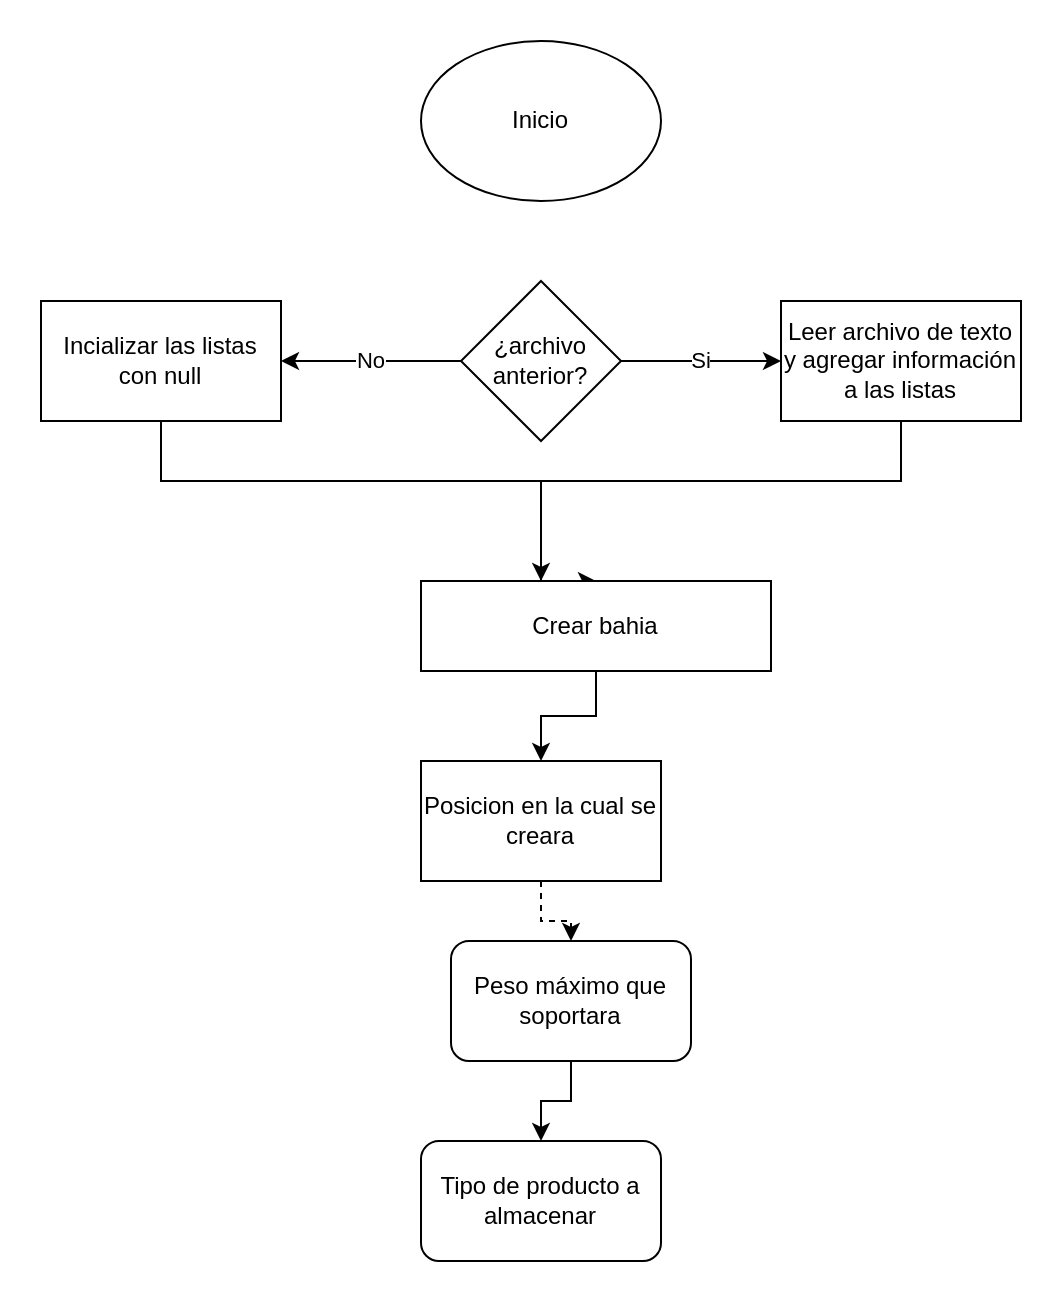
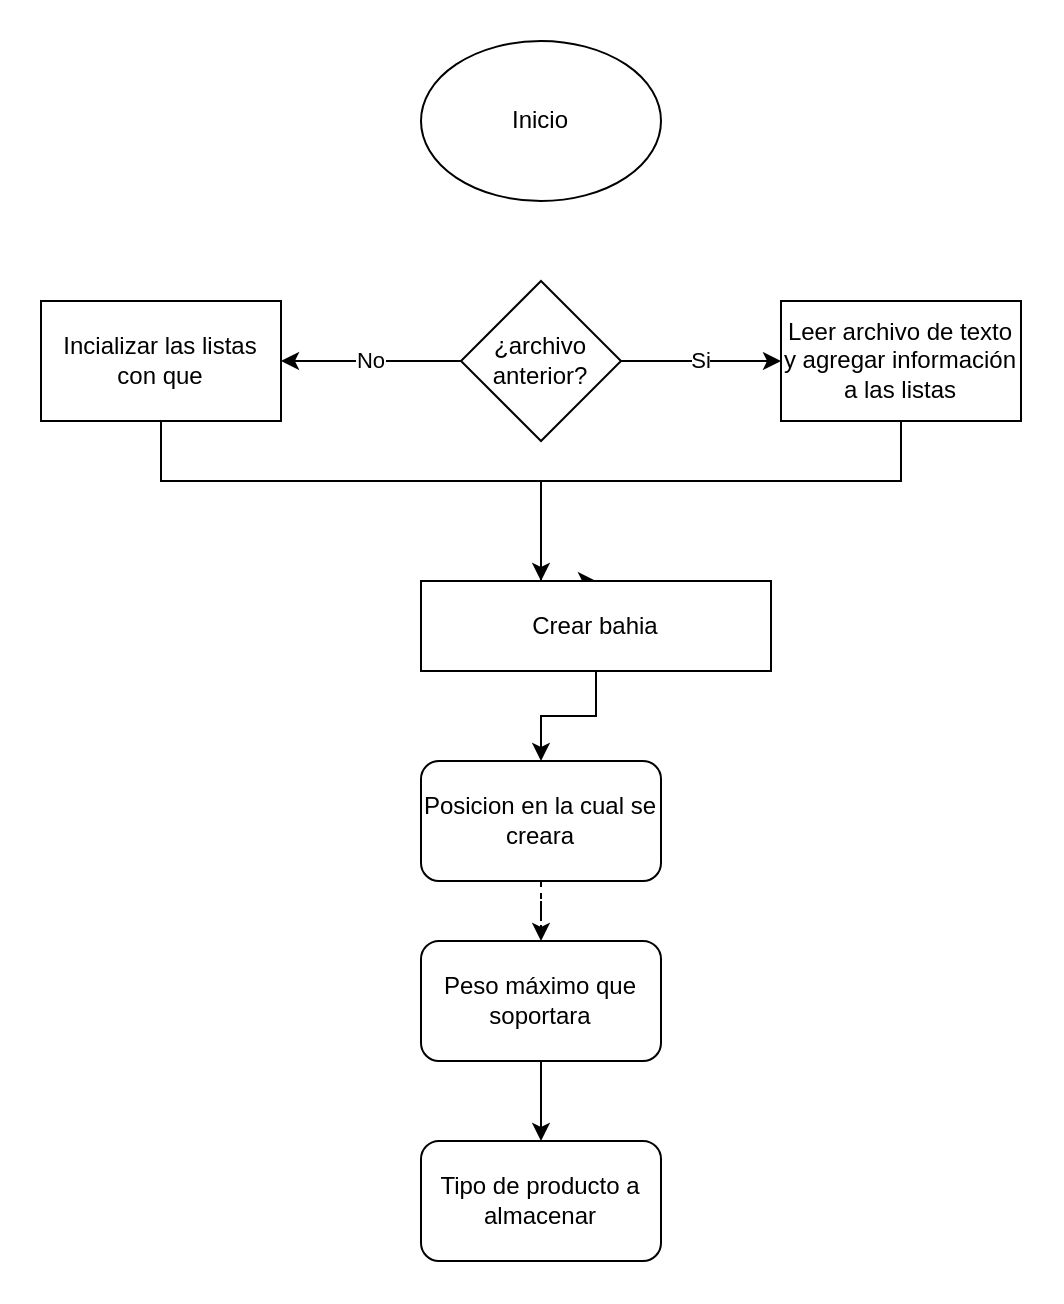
- <mxCell id="9" value="&lt;font style=&quot;vertical-align: inherit&quot;&gt;&lt;font style=&quot;vertical-align: inherit&quot;&gt;Incializar las listas con null&lt;/font&gt;&lt;/font&gt;" style="rounded=0;whiteSpace=wrap;html=1;" vertex="1" parent="1"><mxGeometry x="20" y="150" width="120" height="60" as="geometry" /></mxCell>
+ <mxCell id="9" value="&lt;font style=&quot;vertical-align: inherit&quot;&gt;&lt;font style=&quot;vertical-align: inherit&quot;&gt;Incializar las listas con que&lt;/font&gt;&lt;/font&gt;" style="rounded=0;whiteSpace=wrap;html=1;" vertex="1" parent="1"><mxGeometry x="20" y="150" width="120" height="60" as="geometry" /></mxCell>
- <mxCell id="13" value="&lt;font style=&quot;vertical-align: inherit&quot;&gt;&lt;font style=&quot;vertical-align: inherit&quot;&gt;Posicion en la cual se creara&lt;/font&gt;&lt;/font&gt;" style="whiteSpace=wrap;html=1;rounded=0;" vertex="1" parent="1"><mxGeometry x="210" y="380" width="120" height="60" as="geometry" /></mxCell>
+ <mxCell id="13" value="&lt;font style=&quot;vertical-align: inherit&quot;&gt;&lt;font style=&quot;vertical-align: inherit&quot;&gt;Posicion en la cual se creara&lt;/font&gt;&lt;/font&gt;" style="rounded=1;whiteSpace=wrap;html=1;" vertex="1" parent="1"><mxGeometry x="210" y="380" width="120" height="60" as="geometry" /></mxCell>
- <mxCell id="15" value="&lt;font style=&quot;vertical-align: inherit&quot;&gt;&lt;font style=&quot;vertical-align: inherit&quot;&gt;Peso máximo que soportara&lt;/font&gt;&lt;/font&gt;" style="rounded=1;whiteSpace=wrap;html=1;" vertex="1" parent="1"><mxGeometry x="225" y="470" width="120" height="60" as="geometry" /></mxCell>
+ <mxCell id="15" value="&lt;font style=&quot;vertical-align: inherit&quot;&gt;&lt;font style=&quot;vertical-align: inherit&quot;&gt;Peso máximo que soportara&lt;/font&gt;&lt;/font&gt;" style="rounded=1;whiteSpace=wrap;html=1;" vertex="1" parent="1"><mxGeometry x="210" y="470" width="120" height="60" as="geometry" /></mxCell>
